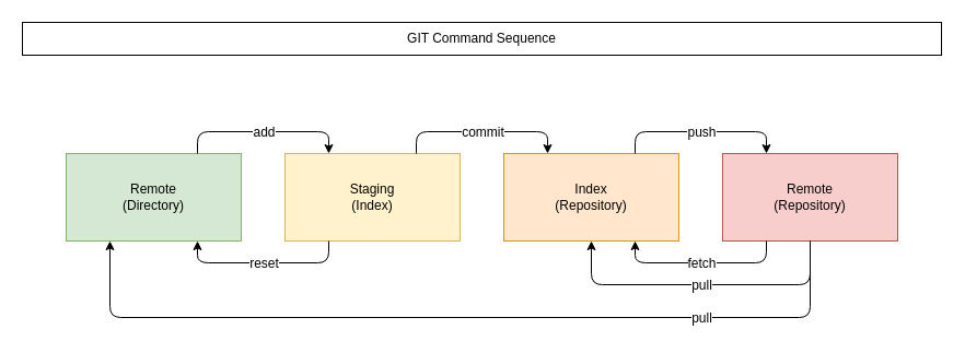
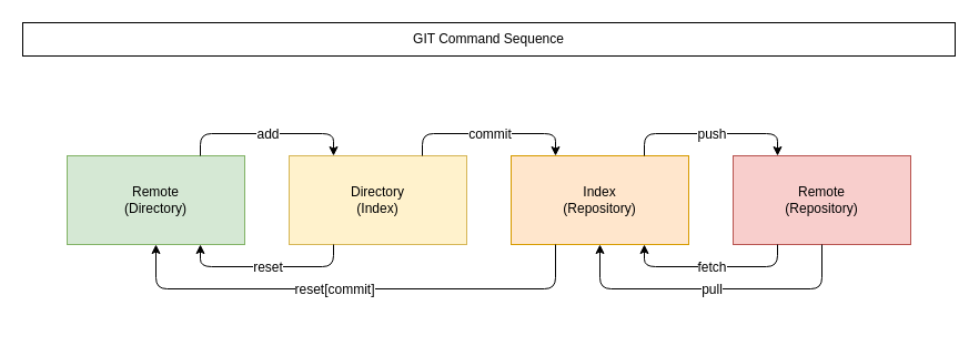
- <mxCell id="4" value="Staging&lt;br&gt;(Index)" style="rounded=0;whiteSpace=wrap;html=1;fillColor=#fff2cc;strokeColor=#d6b656;" vertex="1" parent="1"><mxGeometry x="260" y="140" width="160" height="80" as="geometry" /></mxCell>
+ <mxCell id="4" value="Directory&lt;br&gt;(Index)" style="rounded=0;whiteSpace=wrap;html=1;fillColor=#fff2cc;strokeColor=#d6b656;" vertex="1" parent="1"><mxGeometry x="260" y="140" width="160" height="80" as="geometry" /></mxCell>
+ <mxCell id="17" value="" style="endArrow=classic;html=1;entryX=0.5;entryY=1;entryDx=0;entryDy=0;exitX=0.25;exitY=1;exitDx=0;exitDy=0;" edge="1" parent="1" source="5" target="3"><mxGeometry width="50" height="50" relative="1" as="geometry"><mxPoint x="430" y="320" as="sourcePoint" /><mxPoint x="480" y="270" as="targetPoint" /><Array as="points"><mxPoint x="500" y="260" /><mxPoint x="140" y="260" /></Array></mxGeometry></mxCell>
+ <mxCell id="18" value="reset[commit]" style="text;html=1;resizable=0;points=[];align=center;verticalAlign=middle;labelBackgroundColor=#ffffff;" vertex="1" connectable="0" parent="17"><mxGeometry x="-0.086" y="-1" relative="1" as="geometry"><mxPoint x="-39" y="1" as="offset" /></mxGeometry></mxCell>
- <mxCell id="21" value="" style="endArrow=classic;html=1;entryX=0.25;entryY=1;entryDx=0;entryDy=0;exitX=0.5;exitY=1;exitDx=0;exitDy=0;" edge="1" parent="1" source="6" target="3"><mxGeometry width="50" height="50" relative="1" as="geometry"><mxPoint x="430" y="480" as="sourcePoint" /><mxPoint x="480" y="430" as="targetPoint" /><Array as="points"><mxPoint x="740" y="290" /><mxPoint x="100" y="290" /></Array></mxGeometry></mxCell>
- <mxCell id="22" value="pull" style="text;html=1;resizable=0;points=[];align=center;verticalAlign=middle;labelBackgroundColor=#ffffff;" vertex="1" connectable="0" parent="21"><mxGeometry x="-0.58" y="2" relative="1" as="geometry"><mxPoint x="-6" y="-2" as="offset" /></mxGeometry></mxCell>
